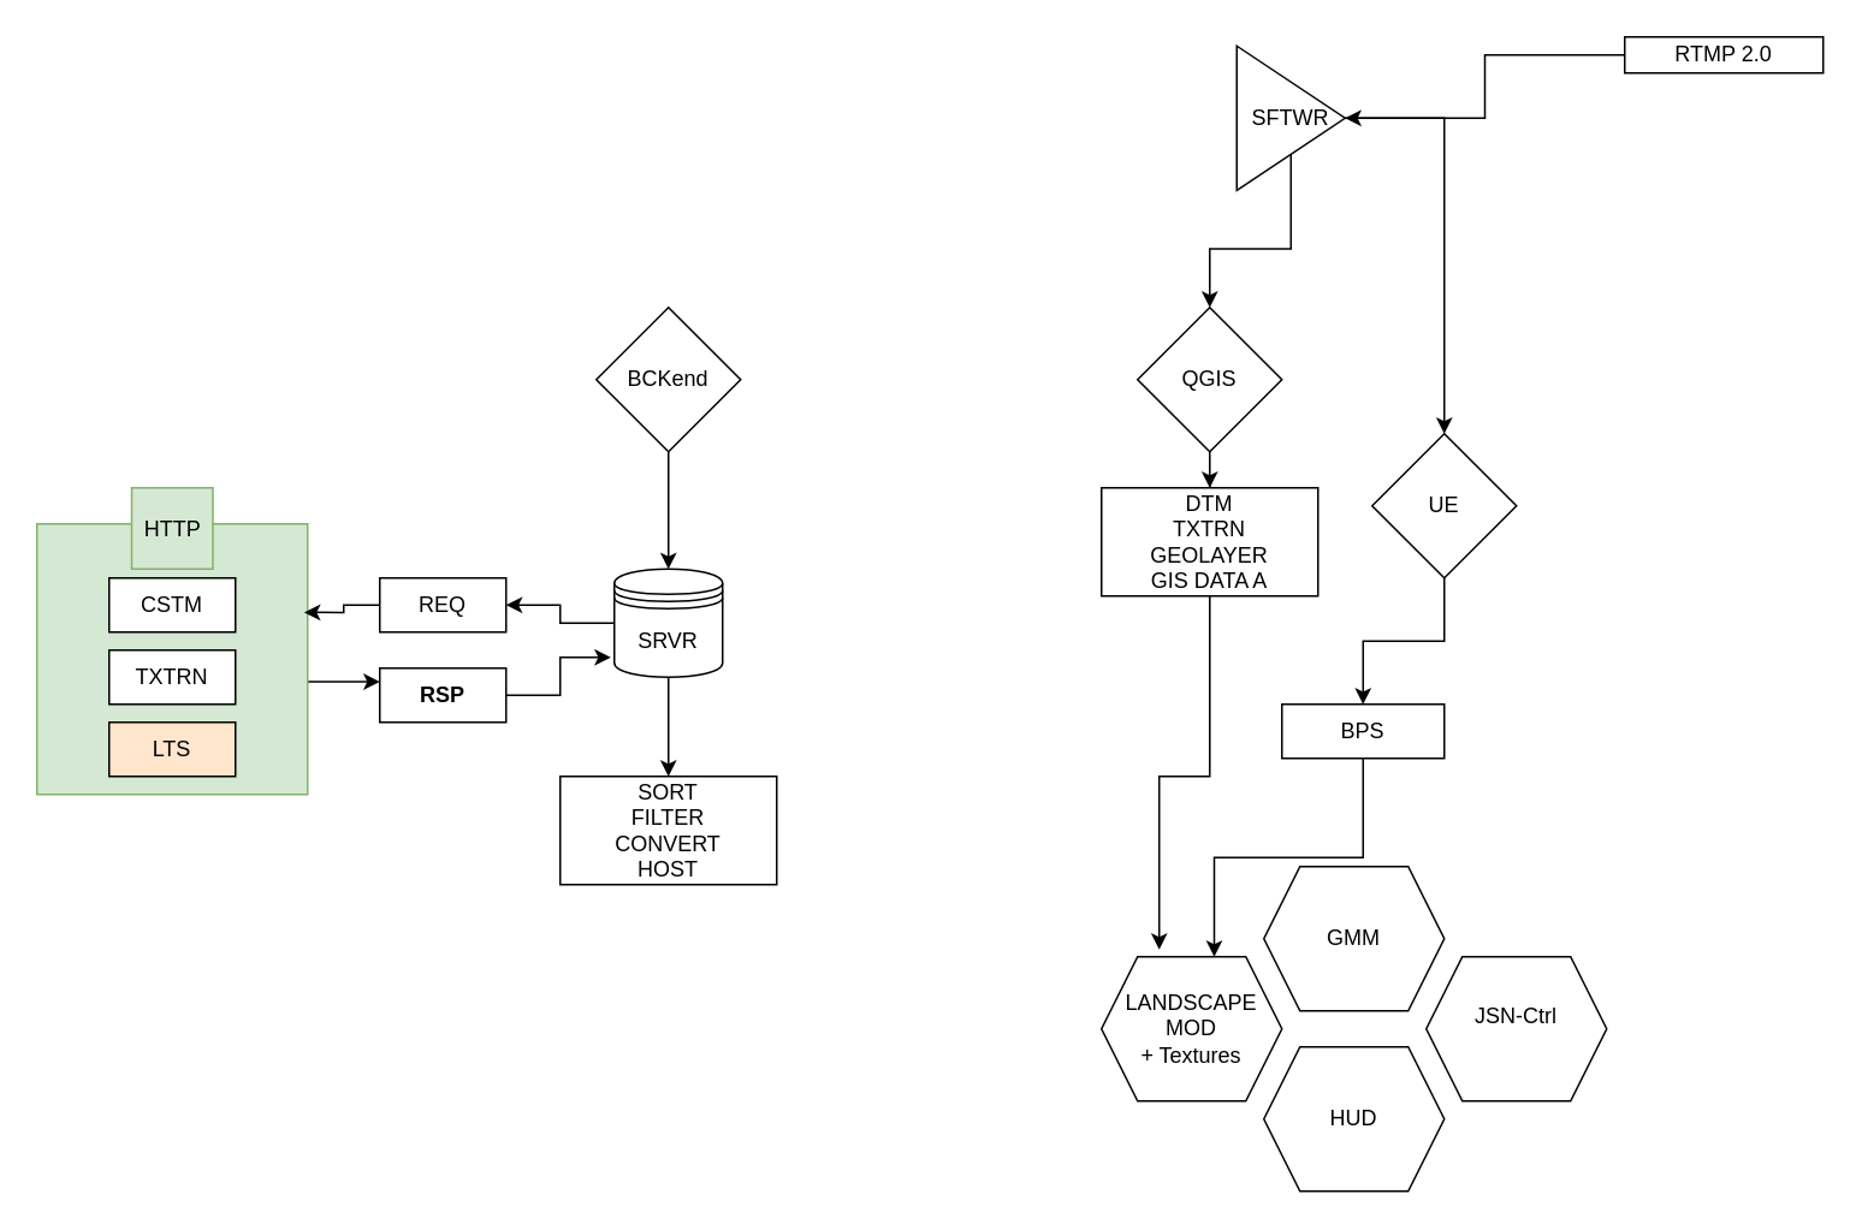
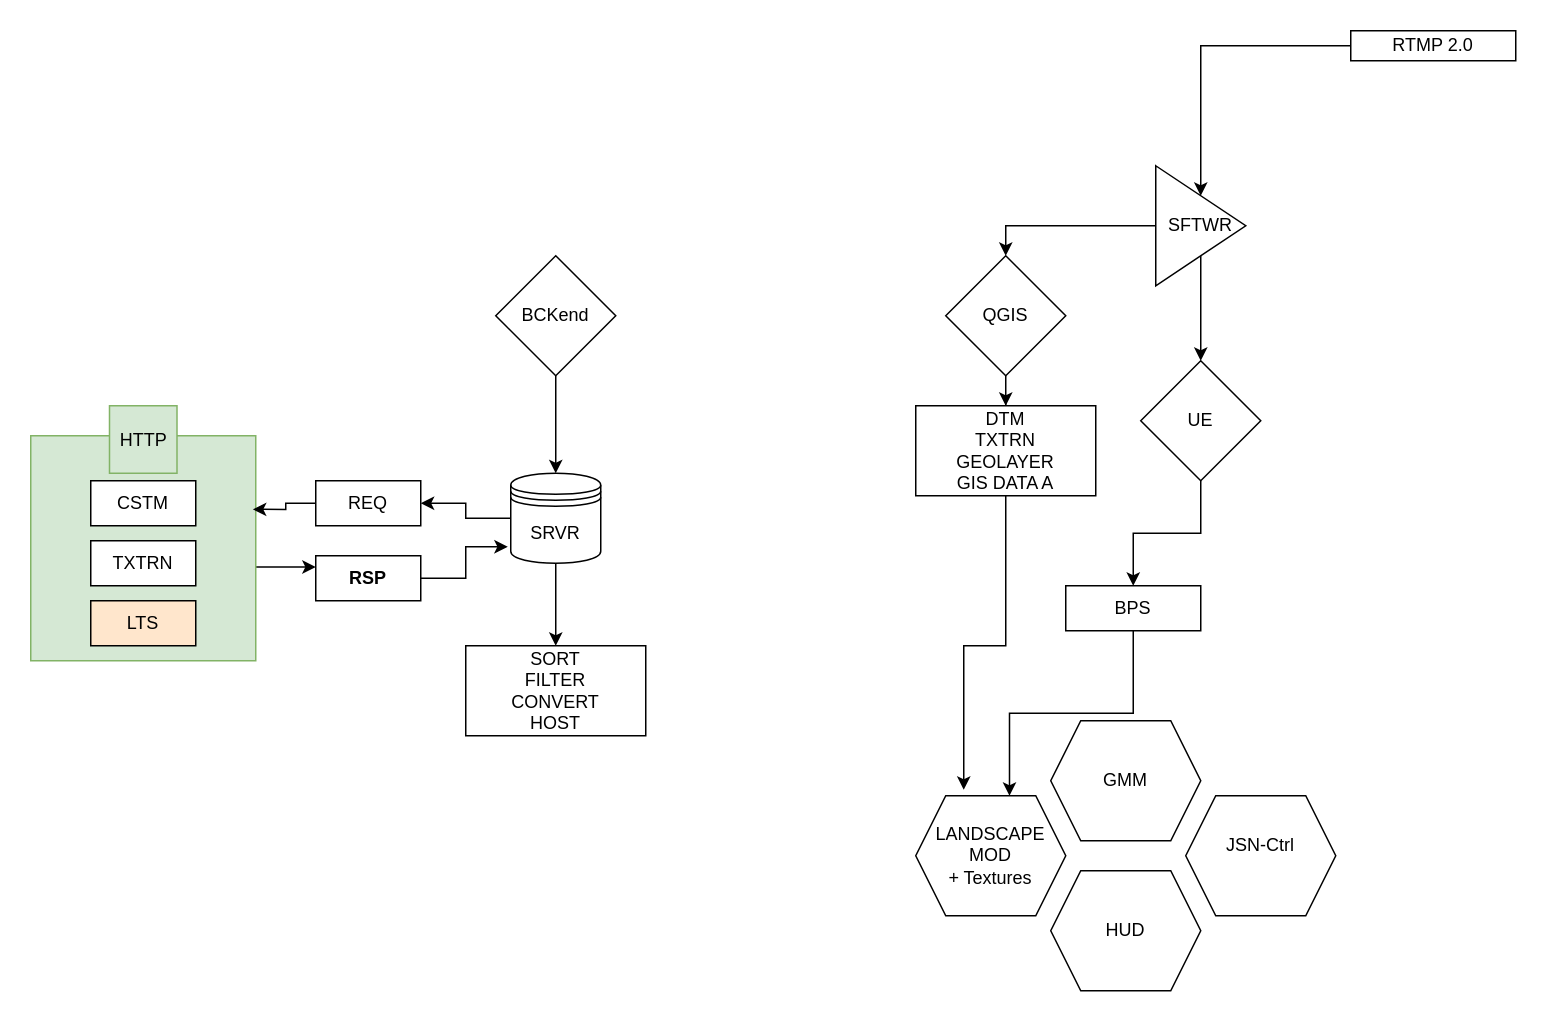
- <mxCell id="11" value="SFTWR" style="triangle;whiteSpace=wrap;html=1;" vertex="1" parent="1"><mxGeometry x="685" y="25" width="60" height="80" as="geometry" /></mxCell>
+ <mxCell id="11" value="SFTWR" style="triangle;whiteSpace=wrap;html=1;" vertex="1" parent="1"><mxGeometry x="770" y="110" width="60" height="80" as="geometry" /></mxCell>
